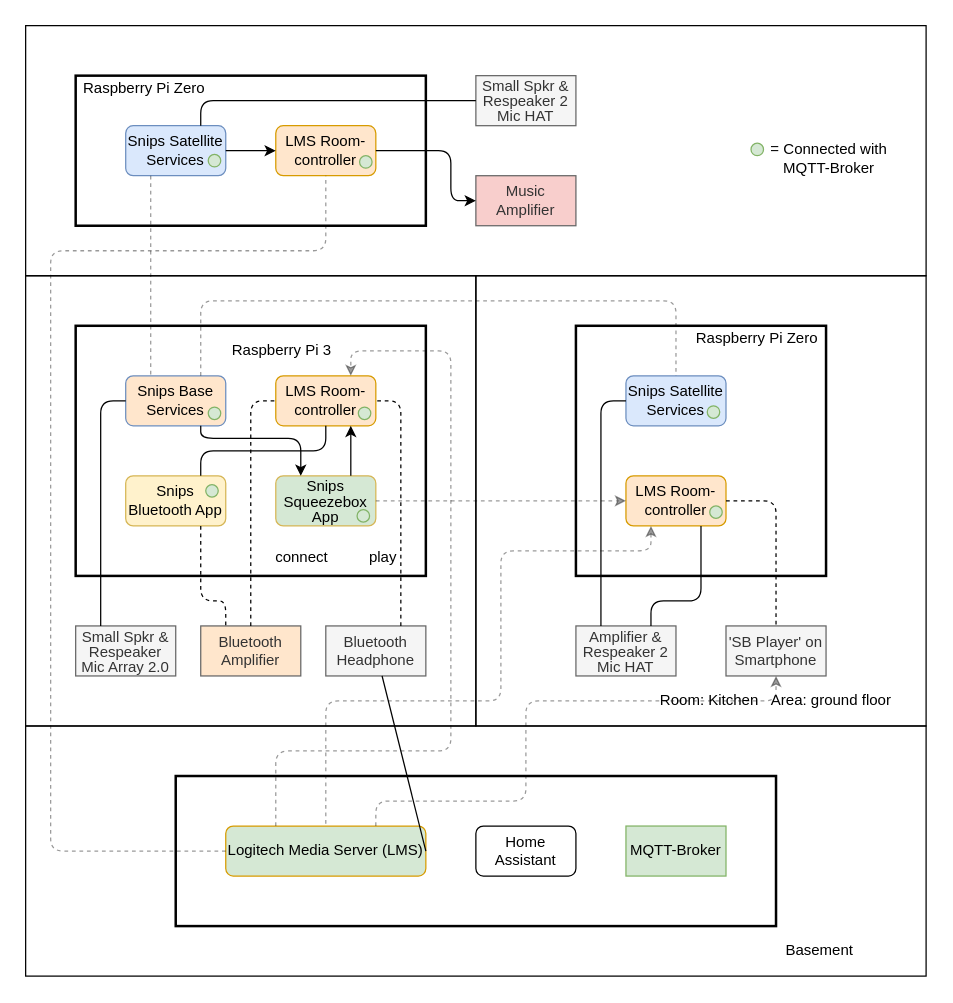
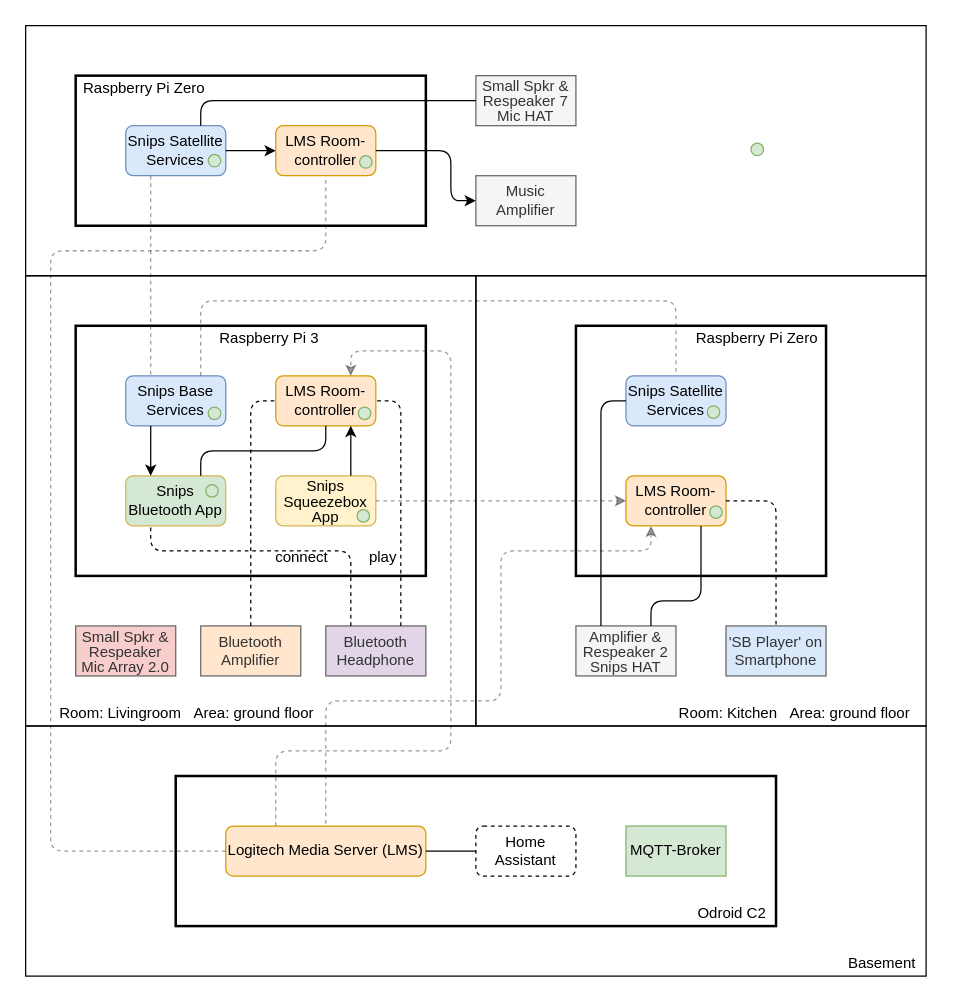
- <mxCell id="62" value="&lt;p style=&quot;line-height: 100%&quot;&gt;Small Spkr &amp;amp; Respeaker 2 Mic HAT&lt;/p&gt;" style="rounded=0;whiteSpace=wrap;html=1;fillColor=#f5f5f5;strokeColor=#666666;fontColor=#333333;" parent="1" vertex="1"><mxGeometry x="380" y="60" width="80" height="40" as="geometry" /></mxCell>
+ <mxCell id="62" value="&lt;p style=&quot;line-height: 100%&quot;&gt;Small Spkr &amp;amp; Respeaker 7 Mic HAT&lt;/p&gt;" style="rounded=0;whiteSpace=wrap;html=1;fillColor=#f5f5f5;strokeColor=#666666;fontColor=#333333;" parent="1" vertex="1"><mxGeometry x="380" y="60" width="80" height="40" as="geometry" /></mxCell>
- <mxCell id="68" value="= Connected with MQTT-Broker" style="text;html=1;strokeColor=none;fillColor=none;align=center;verticalAlign=middle;whiteSpace=wrap;rounded=0;" parent="1" vertex="1"><mxGeometry x="610" y="107" width="105" height="37" as="geometry" /></mxCell>
- <mxCell id="63" value="Music Amplifier" style="rounded=0;whiteSpace=wrap;html=1;fillColor=#f8cecc;strokeColor=#666666;fontColor=#333333;" parent="1" vertex="1"><mxGeometry x="380" y="140" width="80" height="40" as="geometry" /></mxCell>
+ <mxCell id="63" value="Music Amplifier" style="rounded=0;whiteSpace=wrap;html=1;fillColor=#f5f5f5;strokeColor=#666666;fontColor=#333333;" parent="1" vertex="1"><mxGeometry x="380" y="140" width="80" height="40" as="geometry" /></mxCell>
- <mxCell id="10" value="Raspberry Pi 3" style="text;html=1;strokeColor=none;fillColor=none;align=center;verticalAlign=middle;whiteSpace=wrap;rounded=0;" parent="1" vertex="1"><mxGeometry x="180" y="270" width="90" height="20" as="geometry" /></mxCell>
+ <mxCell id="10" value="Raspberry Pi 3" style="text;html=1;strokeColor=none;fillColor=none;align=center;verticalAlign=middle;whiteSpace=wrap;rounded=0;" parent="1" vertex="1"><mxGeometry x="170" y="260" width="90" height="20" as="geometry" /></mxCell>
- <mxCell id="12" value="Snips Base Services" style="rounded=1;whiteSpace=wrap;html=1;fillColor=#ffe6cc;strokeColor=#6c8ebf;" parent="1" vertex="1"><mxGeometry x="100" y="300" width="80" height="40" as="geometry" /></mxCell>
+ <mxCell id="12" value="Snips Base Services" style="rounded=1;whiteSpace=wrap;html=1;fillColor=#dae8fc;strokeColor=#6c8ebf;" parent="1" vertex="1"><mxGeometry x="100" y="300" width="80" height="40" as="geometry" /></mxCell>
- <mxCell id="28" value="" style="endArrow=classic;html=1;exitX=0.75;exitY=1;exitDx=0;exitDy=0;entryX=0.25;entryY=0;entryDx=0;entryDy=0;endFill=1;" parent="1" source="12" target="24" edge="1"><mxGeometry width="50" height="50" relative="1" as="geometry"><mxPoint x="20" y="850" as="sourcePoint" /><mxPoint x="70" y="800" as="targetPoint" /><Array as="points"><mxPoint x="160" y="350" /><mxPoint x="240" y="350" /></Array></mxGeometry></mxCell>
+ <mxCell id="27" value="" style="endArrow=classic;html=1;exitX=0.25;exitY=1;exitDx=0;exitDy=0;entryX=0.25;entryY=0;entryDx=0;entryDy=0;endFill=1;" parent="1" source="12" target="25" edge="1"><mxGeometry width="50" height="50" relative="1" as="geometry"><mxPoint x="20" y="850" as="sourcePoint" /><mxPoint x="70" y="800" as="targetPoint" /></mxGeometry></mxCell>
- <mxCell id="25" value="Snips Bluetooth App" style="rounded=1;whiteSpace=wrap;html=1;fillColor=#fff2cc;strokeColor=#d6b656;" parent="1" vertex="1"><mxGeometry x="100" y="380" width="80" height="40" as="geometry" /></mxCell>
+ <mxCell id="25" value="Snips Bluetooth App" style="rounded=1;whiteSpace=wrap;html=1;fillColor=#d5e8d4;strokeColor=#d6b656;" parent="1" vertex="1"><mxGeometry x="100" y="380" width="80" height="40" as="geometry" /></mxCell>
- <mxCell id="24" value="&lt;p style=&quot;line-height: 100%&quot;&gt;Snips Squeezebox App&lt;/p&gt;" style="rounded=1;whiteSpace=wrap;html=1;fillColor=#d5e8d4;strokeColor=#d6b656;" parent="1" vertex="1"><mxGeometry x="220" y="380" width="80" height="40" as="geometry" /></mxCell>
+ <mxCell id="24" value="&lt;p style=&quot;line-height: 100%&quot;&gt;Snips Squeezebox App&lt;/p&gt;" style="rounded=1;whiteSpace=wrap;html=1;fillColor=#fff2cc;strokeColor=#d6b656;" parent="1" vertex="1"><mxGeometry x="220" y="380" width="80" height="40" as="geometry" /></mxCell>
- <mxCell id="15" value="" style="endArrow=none;html=1;exitX=0;exitY=0.5;exitDx=0;exitDy=0;entryX=0.25;entryY=0;entryDx=0;entryDy=0;endFill=0;" parent="1" source="12" target="14" edge="1"><mxGeometry width="50" height="50" relative="1" as="geometry"><mxPoint x="20" y="650" as="sourcePoint" /><mxPoint x="70" y="600" as="targetPoint" /><Array as="points"><mxPoint x="80" y="320" /></Array></mxGeometry></mxCell>
+ <mxCell id="31" value="" style="endArrow=none;dashed=1;html=1;entryX=0.25;entryY=1;entryDx=0;entryDy=0;exitX=0.25;exitY=0;exitDx=0;exitDy=0;" parent="1" source="22" target="25" edge="1"><mxGeometry width="50" height="50" relative="1" as="geometry"><mxPoint x="20" y="920" as="sourcePoint" /><mxPoint x="70" y="870" as="targetPoint" /><Array as="points"><mxPoint x="280" y="440" /><mxPoint x="120" y="440" /></Array></mxGeometry></mxCell>
- <mxCell id="32" value="" style="endArrow=none;dashed=1;html=1;exitX=0.75;exitY=1;exitDx=0;exitDy=0;entryX=0.25;entryY=0;entryDx=0;entryDy=0;" parent="1" source="25" target="21" edge="1"><mxGeometry width="50" height="50" relative="1" as="geometry"><mxPoint x="20" y="850" as="sourcePoint" /><mxPoint x="70" y="800" as="targetPoint" /><Array as="points"><mxPoint x="160" y="480" /><mxPoint x="180" y="480" /></Array></mxGeometry></mxCell>
- <mxCell id="14" value="&lt;p style=&quot;line-height: 100%&quot;&gt;Small Spkr &amp;amp; Respeaker Mic Array 2.0&lt;/p&gt;" style="rounded=0;whiteSpace=wrap;html=1;fillColor=#f5f5f5;strokeColor=#666666;fontColor=#333333;" parent="1" vertex="1"><mxGeometry x="60" y="500" width="80" height="40" as="geometry" /></mxCell>
+ <mxCell id="14" value="&lt;p style=&quot;line-height: 100%&quot;&gt;Small Spkr &amp;amp; Respeaker Mic Array 2.0&lt;/p&gt;" style="rounded=0;whiteSpace=wrap;html=1;fillColor=#f8cecc;strokeColor=#666666;fontColor=#333333;" parent="1" vertex="1"><mxGeometry x="60" y="500" width="80" height="40" as="geometry" /></mxCell>
- <mxCell id="22" value="Bluetooth Headphone" style="rounded=0;whiteSpace=wrap;html=1;fillColor=#f5f5f5;strokeColor=#666666;fontColor=#333333;" parent="1" vertex="1"><mxGeometry x="260" y="500" width="80" height="40" as="geometry" /></mxCell>
+ <mxCell id="22" value="Bluetooth Headphone" style="rounded=0;whiteSpace=wrap;html=1;fillColor=#e1d5e7;strokeColor=#666666;fontColor=#333333;" parent="1" vertex="1"><mxGeometry x="260" y="500" width="80" height="40" as="geometry" /></mxCell>
- <mxCell id="39" value="&lt;p style=&quot;line-height: 100%&quot;&gt;Amplifier &amp;amp; Respeaker 2 Mic HAT&lt;/p&gt;" style="rounded=0;whiteSpace=wrap;html=1;fillColor=#f5f5f5;strokeColor=#666666;fontColor=#333333;" parent="1" vertex="1"><mxGeometry x="460" y="500" width="80" height="40" as="geometry" /></mxCell>
+ <mxCell id="39" value="&lt;p style=&quot;line-height: 100%&quot;&gt;Amplifier &amp;amp; Respeaker 2 Snips HAT&lt;/p&gt;" style="rounded=0;whiteSpace=wrap;html=1;fillColor=#f5f5f5;strokeColor=#666666;fontColor=#333333;" parent="1" vertex="1"><mxGeometry x="460" y="500" width="80" height="40" as="geometry" /></mxCell>
- <mxCell id="40" value="'SB Player' on Smartphone" style="rounded=0;whiteSpace=wrap;html=1;fillColor=#f5f5f5;strokeColor=#666666;fontColor=#333333;" parent="1" vertex="1"><mxGeometry x="580" y="500" width="80" height="40" as="geometry" /></mxCell>
+ <mxCell id="40" value="'SB Player' on Smartphone" style="rounded=0;whiteSpace=wrap;html=1;fillColor=#dae8fc;strokeColor=#666666;fontColor=#333333;" parent="1" vertex="1"><mxGeometry x="580" y="500" width="80" height="40" as="geometry" /></mxCell>
- <mxCell id="50" value="" style="endArrow=classic;dashed=1;html=1;opacity=40;exitX=0.75;exitY=0;exitDx=0;exitDy=0;entryX=0.5;entryY=1;entryDx=0;entryDy=0;endFill=1;" parent="1" source="17" target="40" edge="1"><mxGeometry width="50" height="50" relative="1" as="geometry"><mxPoint x="20" y="850" as="sourcePoint" /><mxPoint x="70" y="800" as="targetPoint" /><Array as="points"><mxPoint x="300" y="640" /><mxPoint x="380" y="640" /><mxPoint x="420" y="640" /><mxPoint x="420" y="600" /><mxPoint x="420" y="560" /><mxPoint x="620" y="560" /></Array></mxGeometry></mxCell>
- <mxCell id="7" value="Room: Kitchen&amp;nbsp; &amp;nbsp;Area: ground floor" style="text;html=1;strokeColor=none;fillColor=none;align=center;verticalAlign=middle;whiteSpace=wrap;rounded=0;" parent="1" vertex="1"><mxGeometry x="515" y="550" width="210" height="20" as="geometry" /></mxCell>
+ <mxCell id="7" value="Room: Kitchen&amp;nbsp; &amp;nbsp;Area: ground floor" style="text;html=1;strokeColor=none;fillColor=none;align=center;verticalAlign=middle;whiteSpace=wrap;rounded=0;" parent="1" vertex="1"><mxGeometry x="530" y="560" width="210" height="20" as="geometry" /></mxCell>
+ <mxCell id="6" value="Room: Livingroom&amp;nbsp; &amp;nbsp;Area: ground floor" style="text;html=1;strokeColor=none;fillColor=none;align=center;verticalAlign=middle;whiteSpace=wrap;rounded=0;" parent="1" vertex="1"><mxGeometry x="44" y="560" width="210" height="20" as="geometry" /></mxCell>
- <mxCell id="55" value="" style="endArrow=none;html=1;exitX=1;exitY=0.5;exitDx=0;exitDy=0;" parent="1" source="17" target="22" edge="1"><mxGeometry width="50" height="50" relative="1" as="geometry"><mxPoint x="20" y="850" as="sourcePoint" /><mxPoint x="70" y="800" as="targetPoint" /></mxGeometry></mxCell>
+ <mxCell id="55" value="" style="endArrow=none;html=1;entryX=0;entryY=0.5;entryDx=0;entryDy=0;exitX=1;exitY=0.5;exitDx=0;exitDy=0;" parent="1" source="17" target="54" edge="1"><mxGeometry width="50" height="50" relative="1" as="geometry"><mxPoint x="20" y="850" as="sourcePoint" /><mxPoint x="70" y="800" as="targetPoint" /></mxGeometry></mxCell>
- <mxCell id="17" value="Logitech Media Server (LMS)" style="rounded=1;whiteSpace=wrap;html=1;fillColor=#d5e8d4;strokeColor=#d79b00;" parent="1" vertex="1"><mxGeometry x="180" y="660" width="160" height="40" as="geometry" /></mxCell>
+ <mxCell id="17" value="Logitech Media Server (LMS)" style="rounded=1;whiteSpace=wrap;html=1;fillColor=#ffe6cc;strokeColor=#d79b00;" parent="1" vertex="1"><mxGeometry x="180" y="660" width="160" height="40" as="geometry" /></mxCell>
- <mxCell id="54" value="Home&lt;br&gt;Assistant" style="rounded=1;whiteSpace=wrap;html=1;fillColor=none;" parent="1" vertex="1"><mxGeometry x="380" y="660" width="80" height="40" as="geometry" /></mxCell>
+ <mxCell id="54" value="Home&lt;br&gt;Assistant" style="rounded=1;whiteSpace=wrap;html=1;fillColor=none;dashed=1;" parent="1" vertex="1"><mxGeometry x="380" y="660" width="80" height="40" as="geometry" /></mxCell>
+ <mxCell id="20" value="Odroid C2" style="text;html=1;strokeColor=none;fillColor=none;align=center;verticalAlign=middle;whiteSpace=wrap;rounded=0;" parent="1" vertex="1"><mxGeometry x="550" y="720" width="70" height="20" as="geometry" /></mxCell>
- <mxCell id="19" value="Basement" style="text;html=1;strokeColor=none;fillColor=none;align=center;verticalAlign=middle;whiteSpace=wrap;rounded=0;" parent="1" vertex="1"><mxGeometry x="620" y="750" width="70" height="20" as="geometry" /></mxCell>
+ <mxCell id="19" value="Basement" style="text;html=1;strokeColor=none;fillColor=none;align=center;verticalAlign=middle;whiteSpace=wrap;rounded=0;" parent="1" vertex="1"><mxGeometry x="670" y="760" width="70" height="20" as="geometry" /></mxCell>
